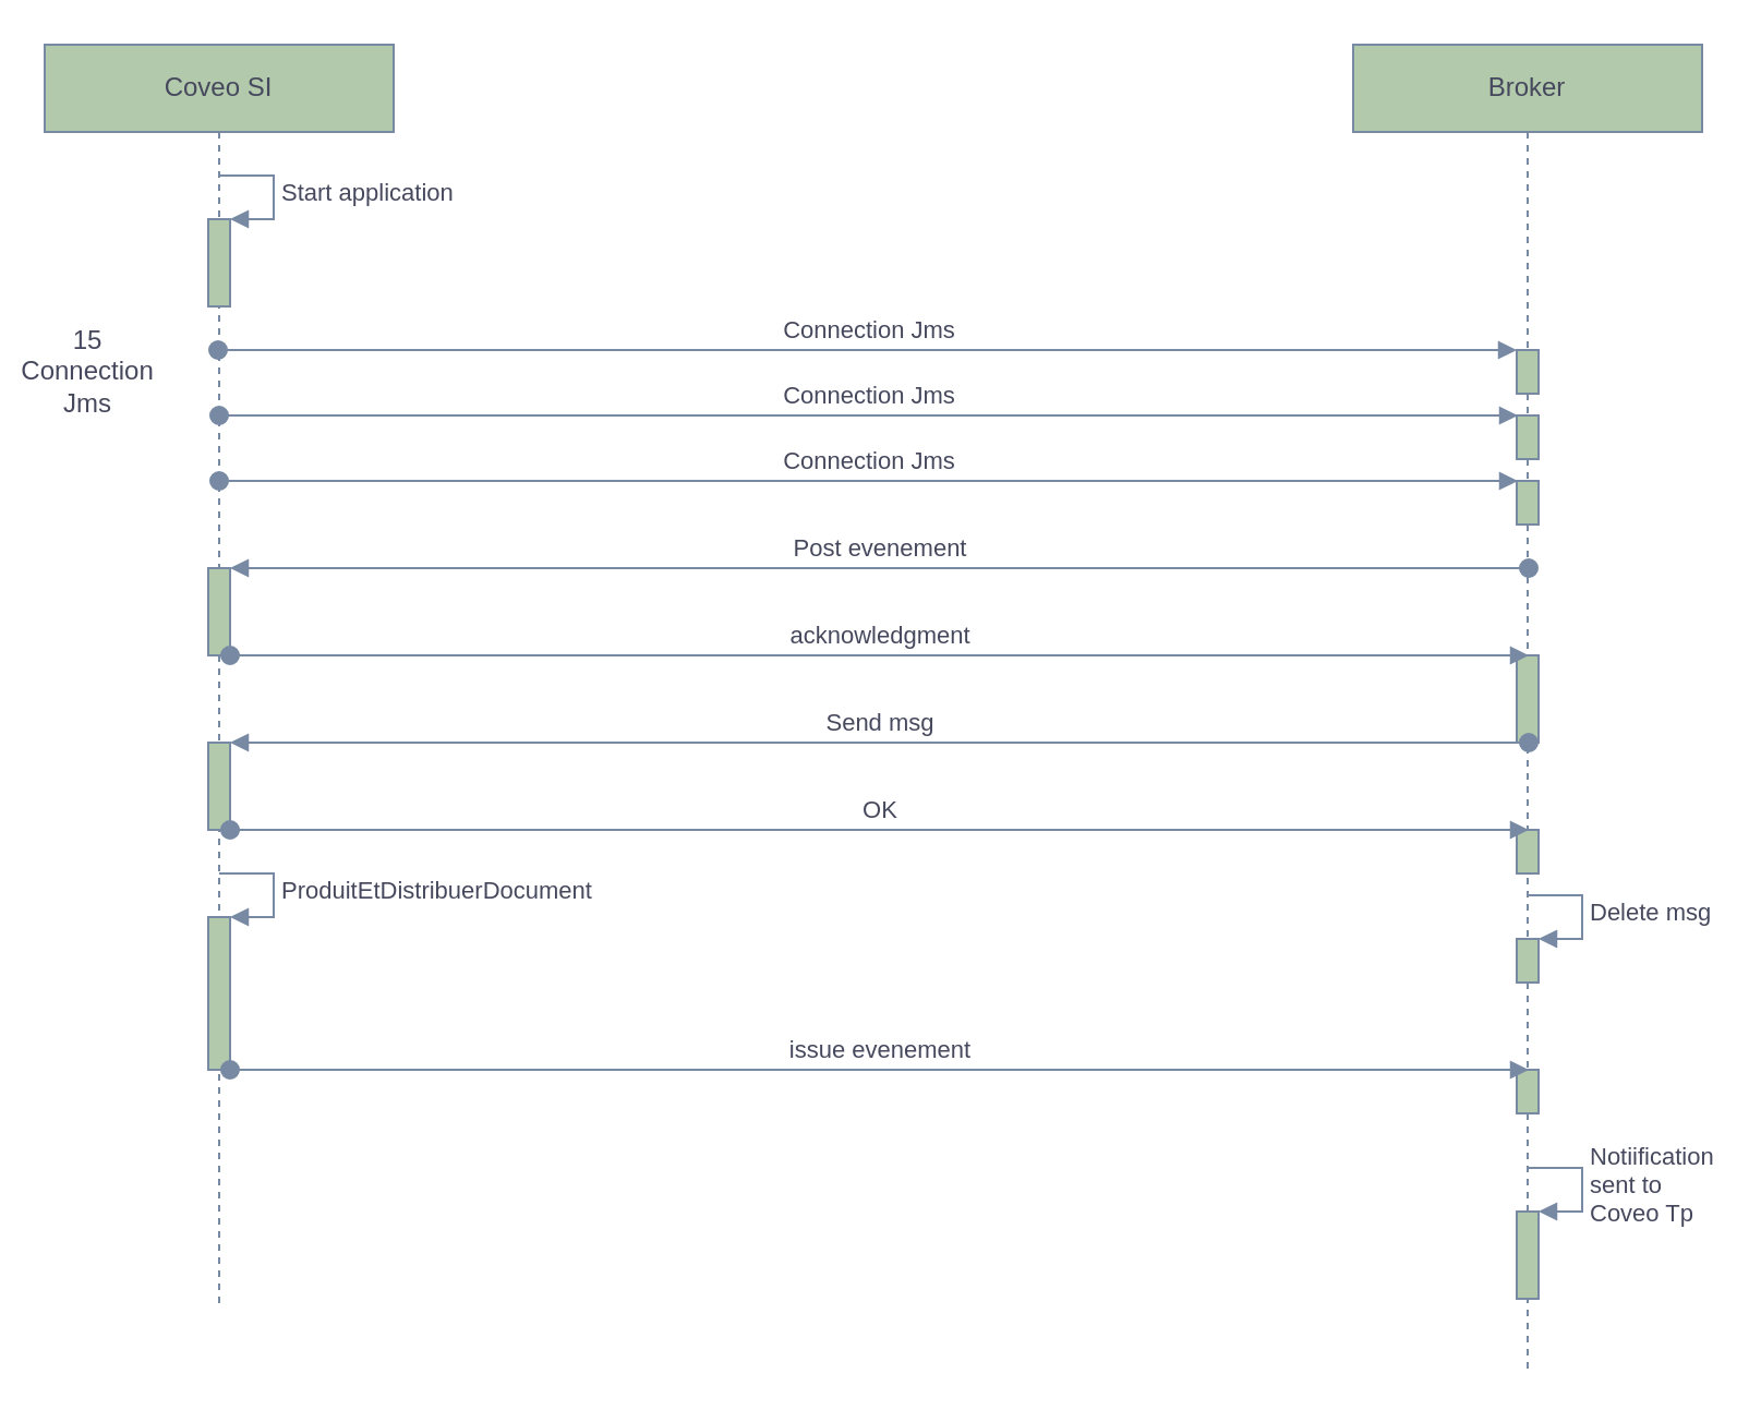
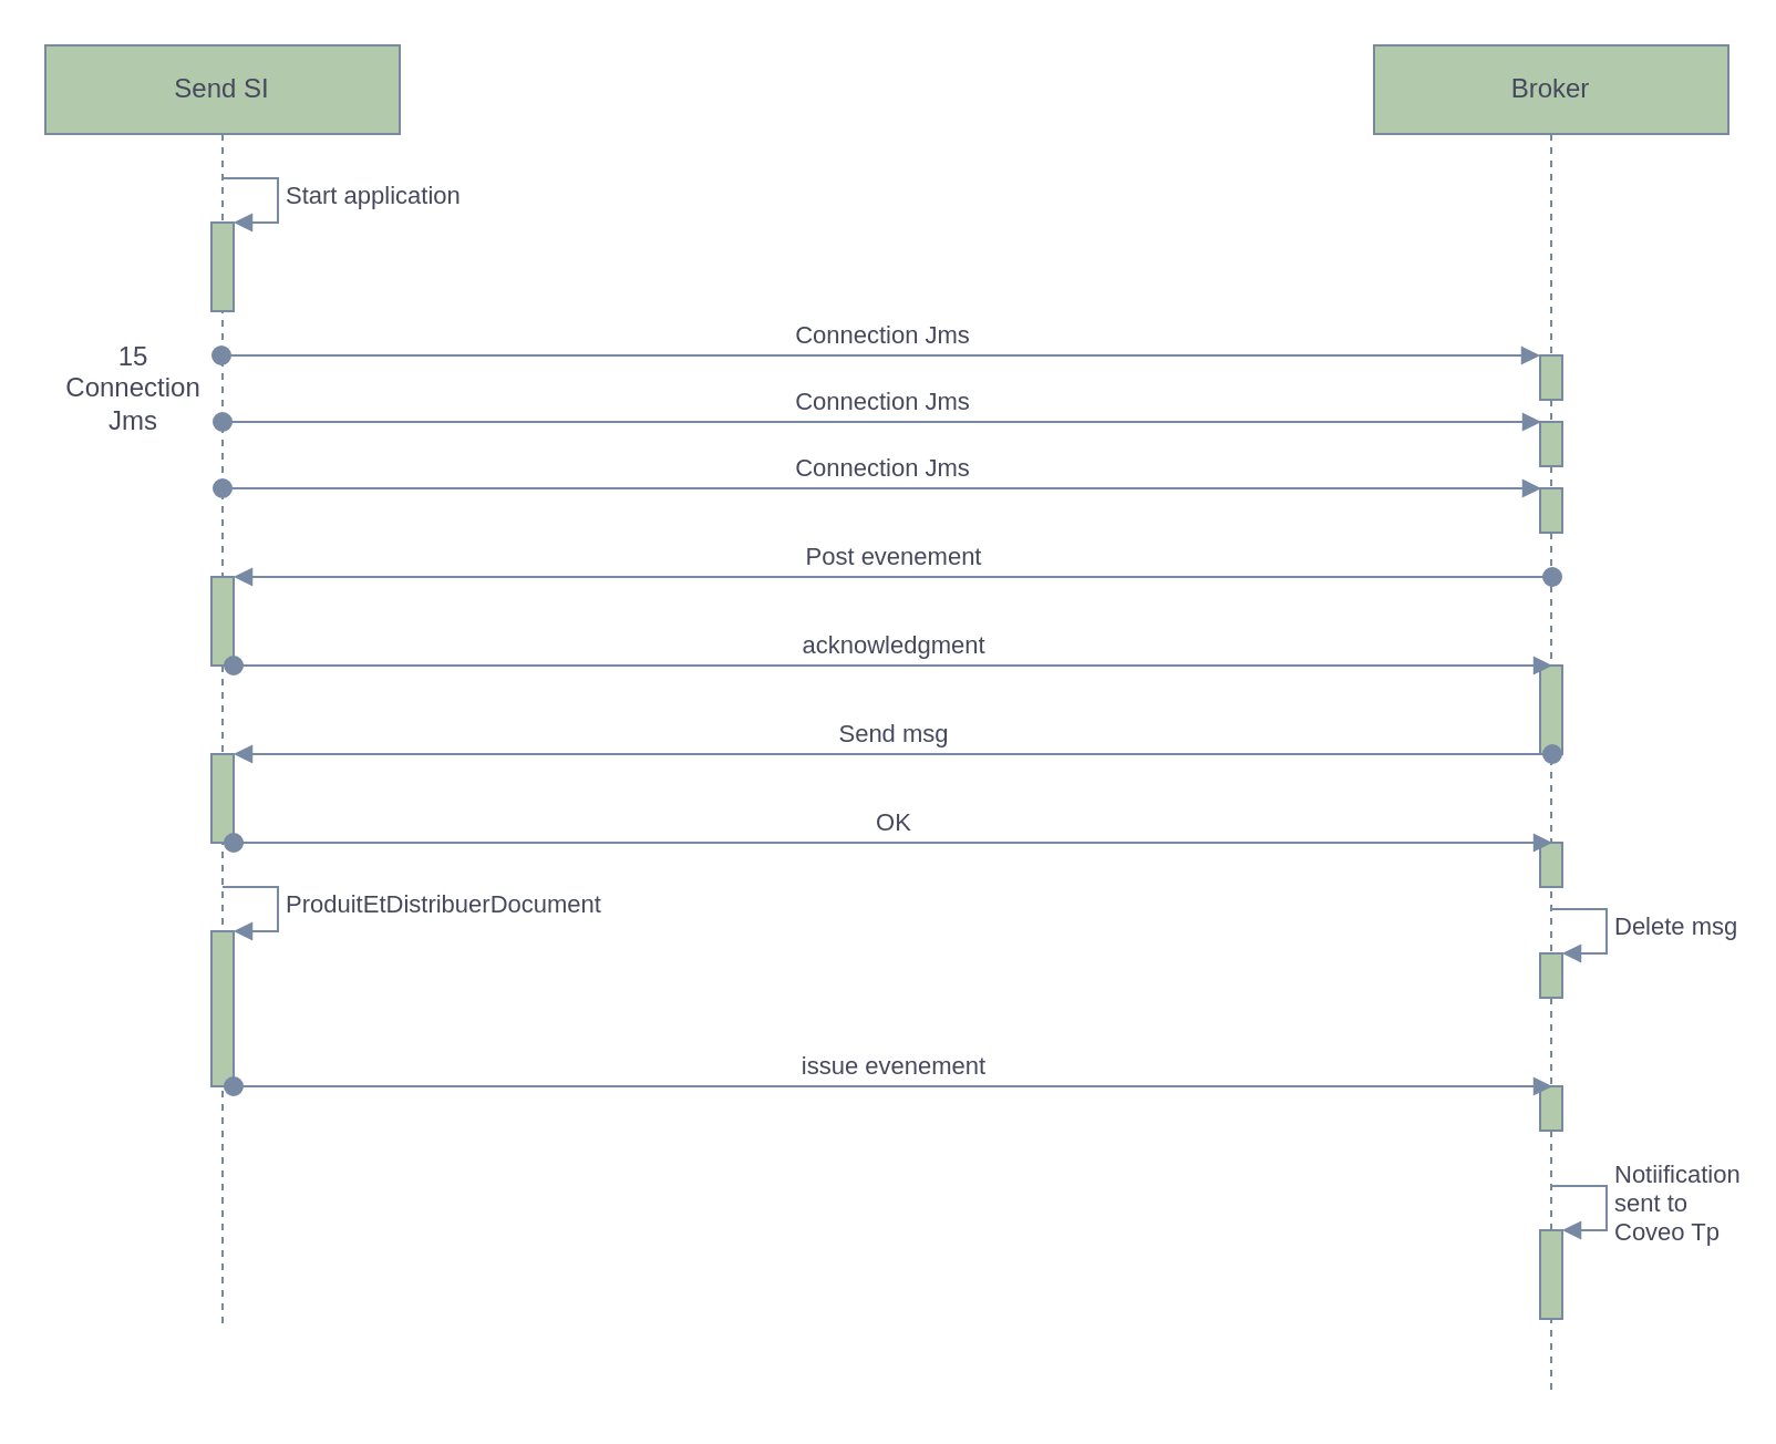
- <mxCell id="2" value="Coveo SI" style="shape=umlLifeline;perimeter=lifelinePerimeter;whiteSpace=wrap;html=1;container=1;collapsible=0;recursiveResize=0;outlineConnect=0;rounded=0;sketch=0;fillColor=#B2C9AB;strokeColor=#788AA3;fontColor=#46495D;" vertex="1" parent="1"><mxGeometry x="20" y="20" width="160" height="580" as="geometry" /></mxCell>
+ <mxCell id="2" value="Send SI" style="shape=umlLifeline;perimeter=lifelinePerimeter;whiteSpace=wrap;html=1;container=1;collapsible=0;recursiveResize=0;outlineConnect=0;rounded=0;sketch=0;fillColor=#B2C9AB;strokeColor=#788AA3;fontColor=#46495D;" vertex="1" parent="1"><mxGeometry x="20" y="20" width="160" height="580" as="geometry" /></mxCell>
- <mxCell id="5" value="15 Connection Jms&lt;br&gt;" style="text;html=1;strokeColor=none;fillColor=none;align=center;verticalAlign=middle;whiteSpace=wrap;rounded=0;sketch=0;fontColor=#46495D;" vertex="1" parent="2"><mxGeometry y="140" width="40" height="20" as="geometry" /></mxCell>
+ <mxCell id="5" value="15 Connection Jms&lt;br&gt;" style="text;html=1;strokeColor=none;fillColor=none;align=center;verticalAlign=middle;whiteSpace=wrap;rounded=0;sketch=0;fontColor=#46495D;" vertex="1" parent="2"><mxGeometry x="20" y="145" width="40" height="20" as="geometry" /></mxCell>
